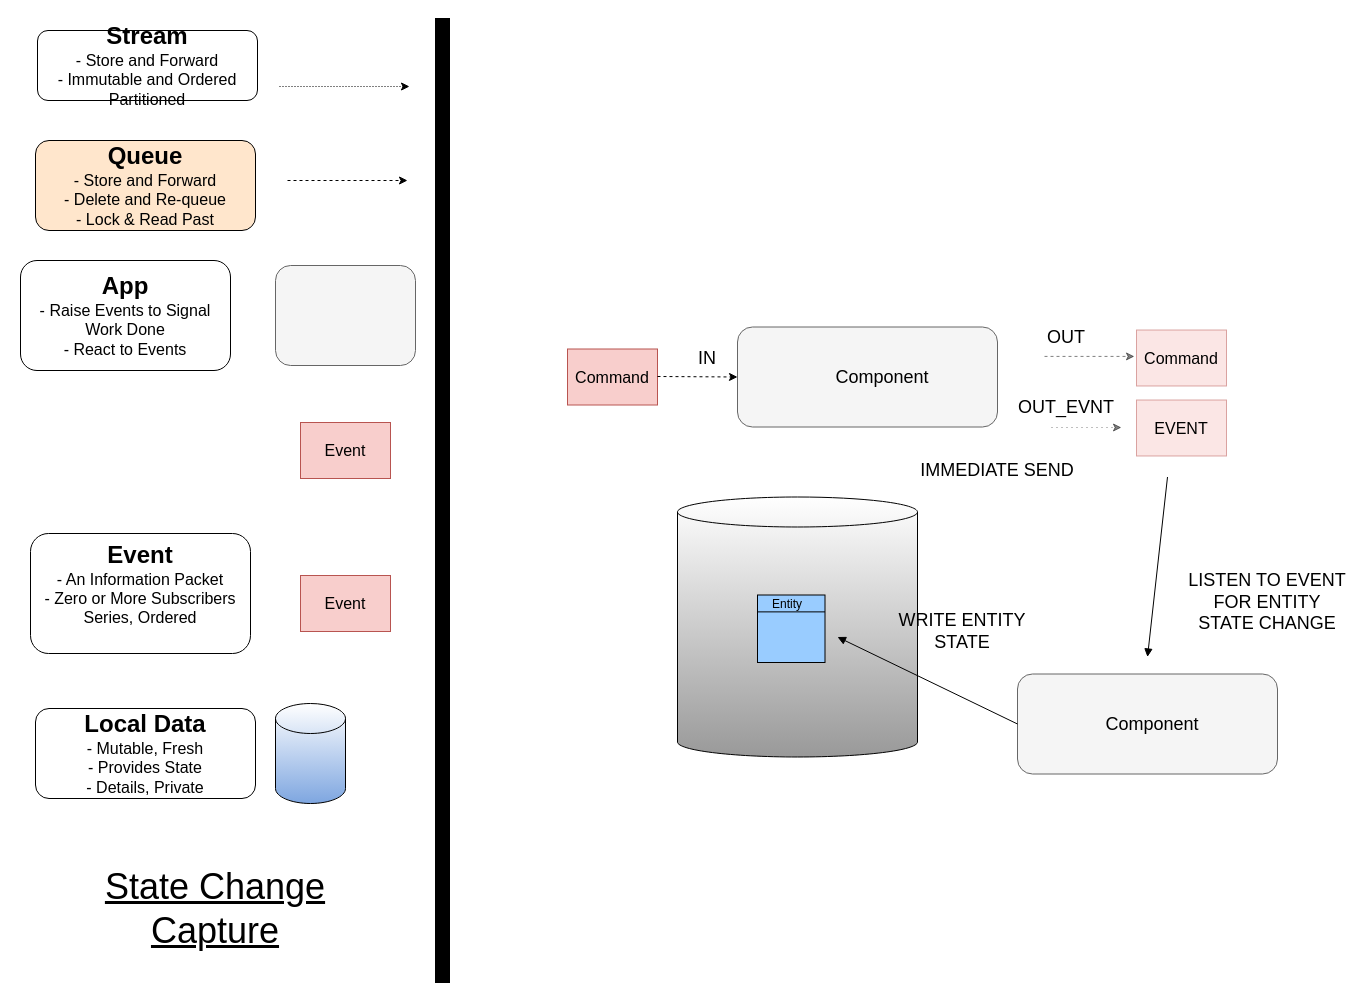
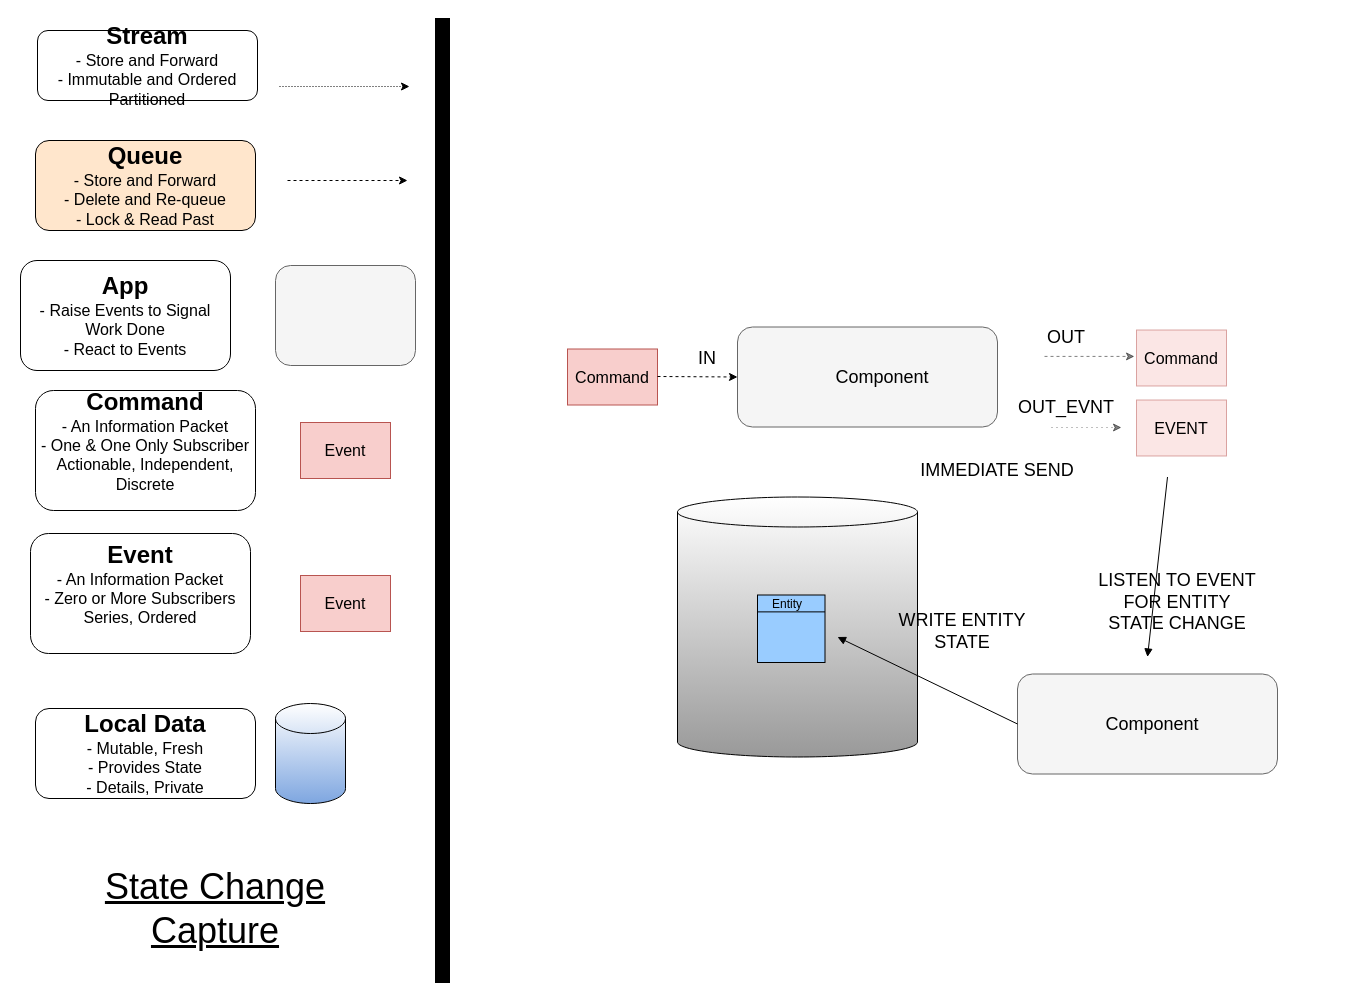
+ <mxCell id="16" value="&lt;font style=&quot;&quot;&gt;&lt;span style=&quot;font-size: 24px;&quot;&gt;&lt;b&gt;Command&lt;br&gt;&lt;/b&gt;&lt;/span&gt;&lt;span style=&quot;font-size: 16px;&quot;&gt;- An Information Packet&lt;br&gt;&lt;/span&gt;&lt;span style=&quot;font-size: 16px;&quot;&gt;- One &amp;amp; One Only Subscriber&lt;br&gt;Actionable, Independent, Discrete&lt;br&gt;&lt;br&gt;&lt;/span&gt;&lt;/font&gt;" style="rounded=1;whiteSpace=wrap;html=1;" parent="1" vertex="1"><mxGeometry x="35" y="390" width="220" height="120" as="geometry" /></mxCell>
- <mxCell id="37" value="&lt;font style=&quot;font-size: 18px&quot;&gt;LISTEN TO EVENT FOR ENTITY STATE CHANGE&lt;/font&gt;" style="text;html=1;strokeColor=none;fillColor=none;align=center;verticalAlign=middle;whiteSpace=wrap;rounded=0;" vertex="1" parent="1"><mxGeometry x="1187" y="566.5" width="160" height="70" as="geometry" /></mxCell>
+ <mxCell id="37" value="&lt;font style=&quot;font-size: 18px&quot;&gt;LISTEN TO EVENT FOR ENTITY STATE CHANGE&lt;/font&gt;" style="text;html=1;strokeColor=none;fillColor=none;align=center;verticalAlign=middle;whiteSpace=wrap;rounded=0;" vertex="1" parent="1"><mxGeometry x="1097" y="566.5" width="160" height="70" as="geometry" /></mxCell>
